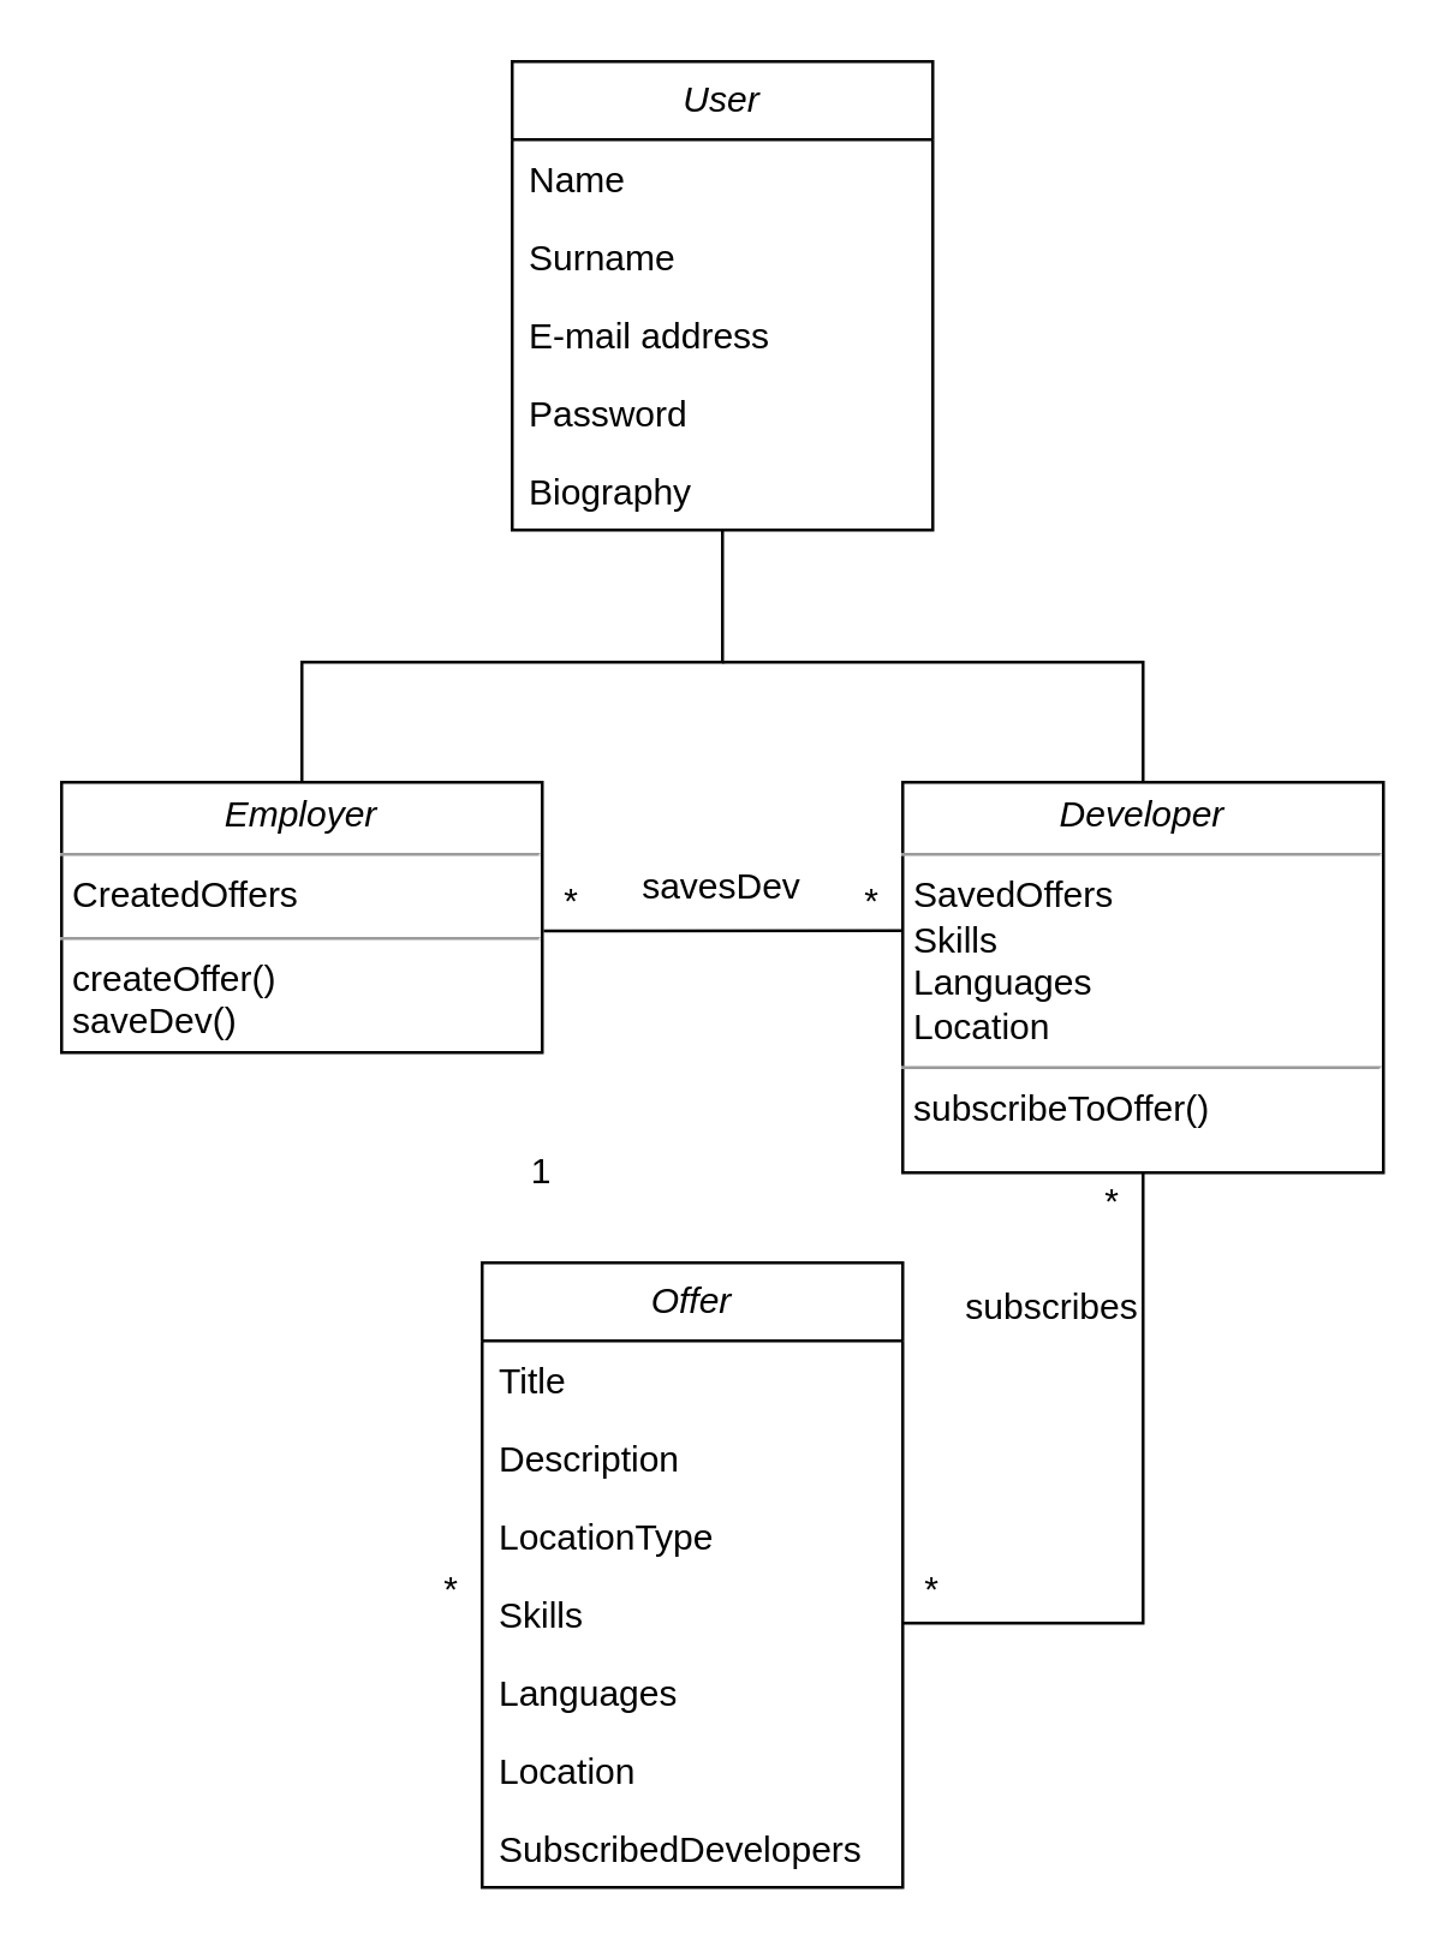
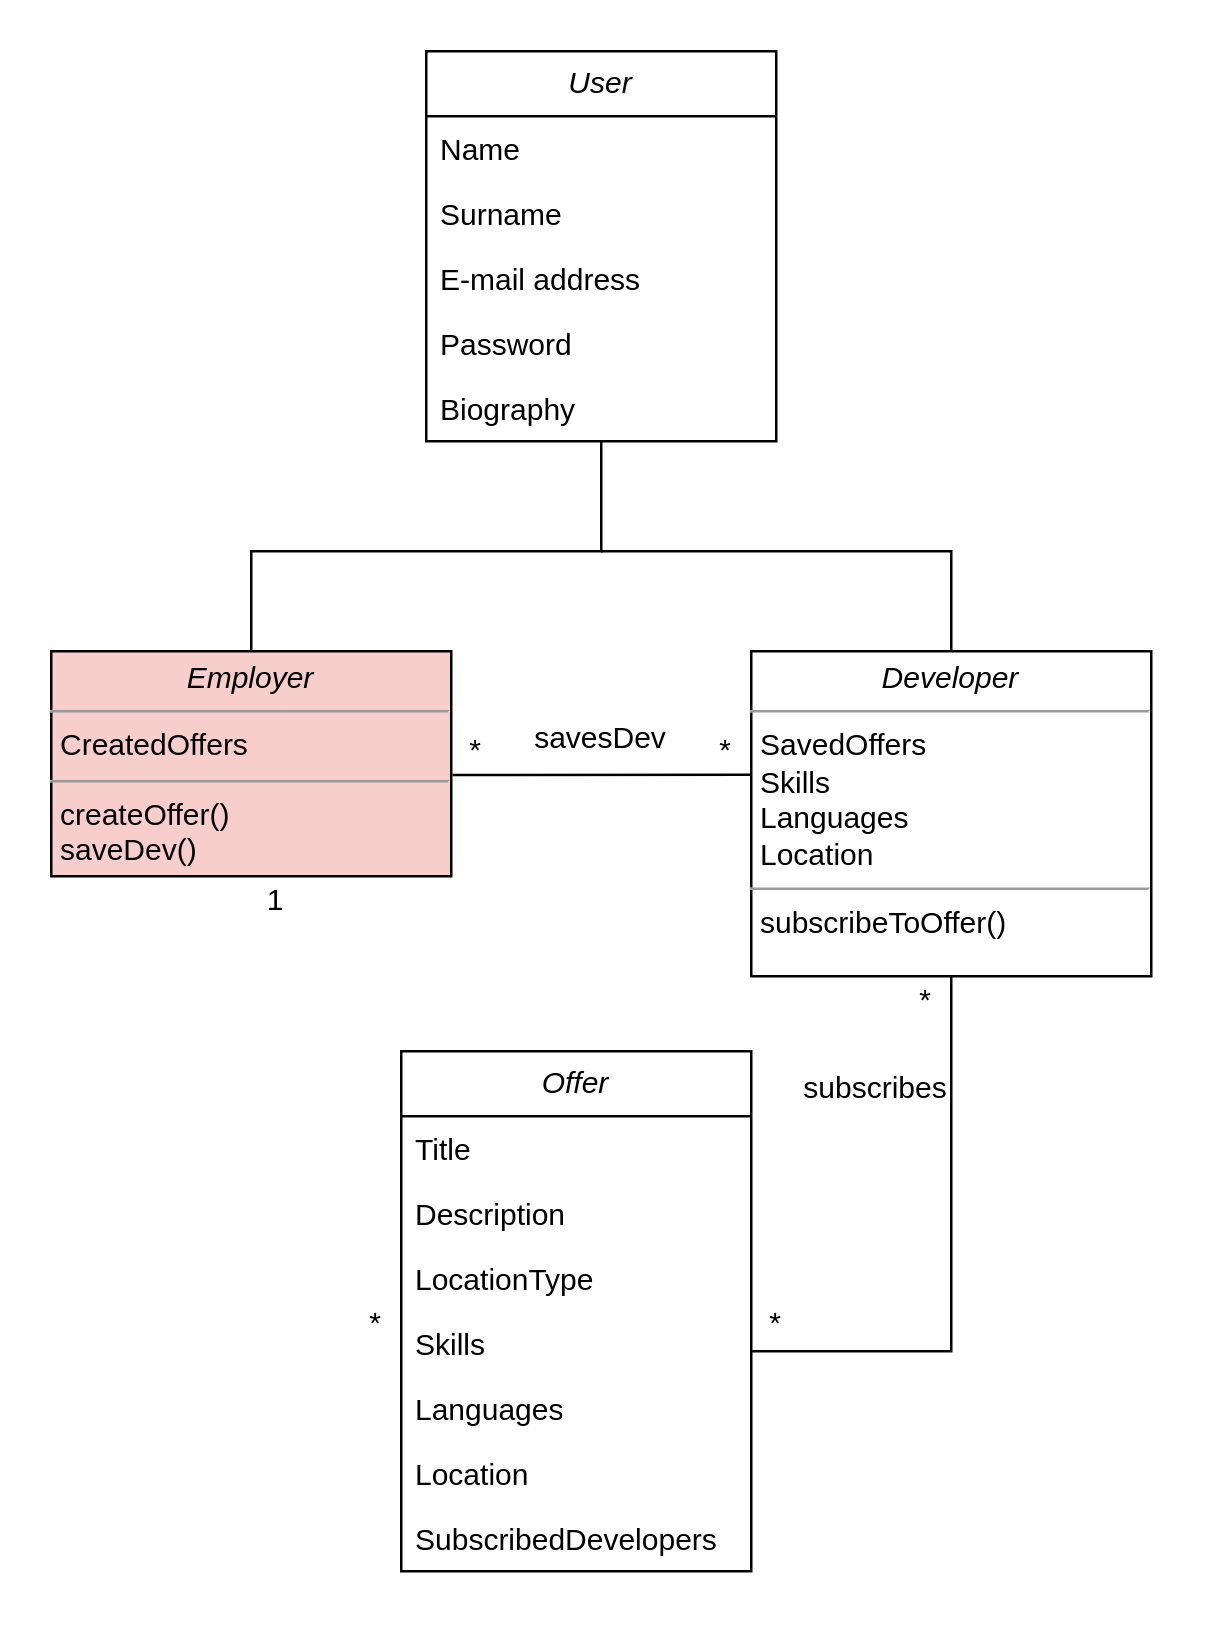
- <mxCell id="8" value="&lt;p style=&quot;margin:0px;margin-top:4px;text-align:center;&quot;&gt;&lt;i style=&quot;&quot;&gt;Employer&lt;/i&gt;&lt;/p&gt;&lt;hr size=&quot;1&quot;&gt;&lt;p style=&quot;margin:0px;margin-left:4px;&quot;&gt;CreatedOffers&lt;/p&gt;&lt;hr size=&quot;1&quot;&gt;&lt;p style=&quot;margin:0px;margin-left:4px;&quot;&gt;createOffer()&lt;/p&gt;&lt;p style=&quot;margin:0px;margin-left:4px;&quot;&gt;saveDev()&lt;/p&gt;" style="verticalAlign=top;align=left;overflow=fill;fontSize=12;fontFamily=Helvetica;html=1;whiteSpace=wrap;" vertex="1" parent="1"><mxGeometry x="20" y="260" width="160" height="90" as="geometry" /></mxCell>
+ <mxCell id="8" value="&lt;p style=&quot;margin:0px;margin-top:4px;text-align:center;&quot;&gt;&lt;i style=&quot;&quot;&gt;Employer&lt;/i&gt;&lt;/p&gt;&lt;hr size=&quot;1&quot;&gt;&lt;p style=&quot;margin:0px;margin-left:4px;&quot;&gt;CreatedOffers&lt;/p&gt;&lt;hr size=&quot;1&quot;&gt;&lt;p style=&quot;margin:0px;margin-left:4px;&quot;&gt;createOffer()&lt;/p&gt;&lt;p style=&quot;margin:0px;margin-left:4px;&quot;&gt;saveDev()&lt;/p&gt;" style="verticalAlign=top;align=left;overflow=fill;fontSize=12;fontFamily=Helvetica;html=1;whiteSpace=wrap;fillColor=#f8cecc;" vertex="1" parent="1"><mxGeometry x="20" y="260" width="160" height="90" as="geometry" /></mxCell>
- <mxCell id="25" value="1" style="text;html=1;strokeColor=none;fillColor=none;align=center;verticalAlign=middle;whiteSpace=wrap;rounded=0;" vertex="1" parent="1"><mxGeometry x="170" y="380" width="20" height="20" as="geometry" /></mxCell>
+ <mxCell id="25" value="1" style="text;html=1;strokeColor=none;fillColor=none;align=center;verticalAlign=middle;whiteSpace=wrap;rounded=0;" vertex="1" parent="1"><mxGeometry x="100" y="350" width="20" height="20" as="geometry" /></mxCell>
